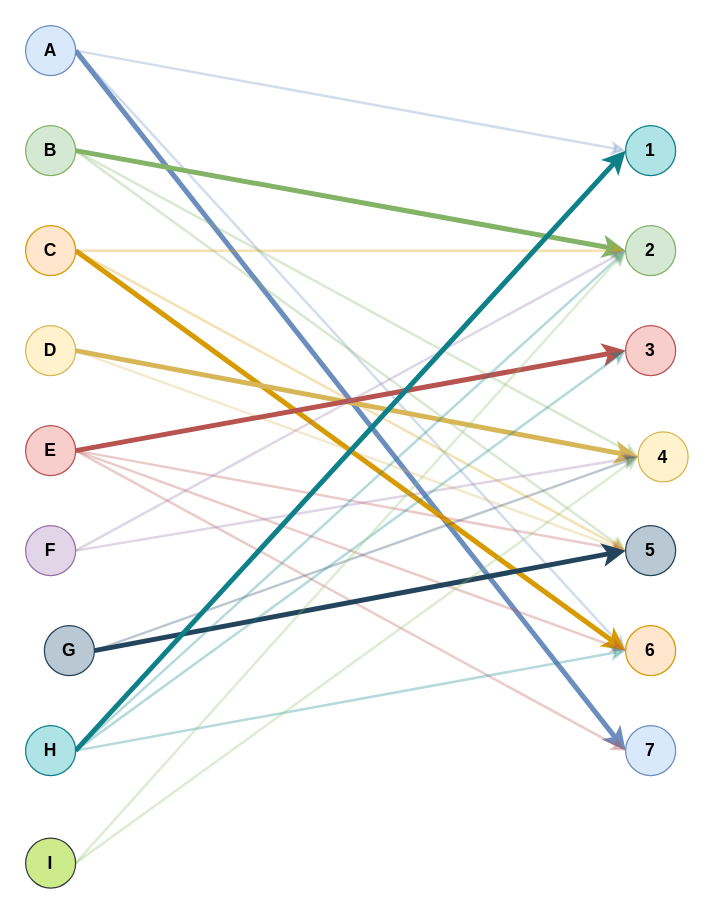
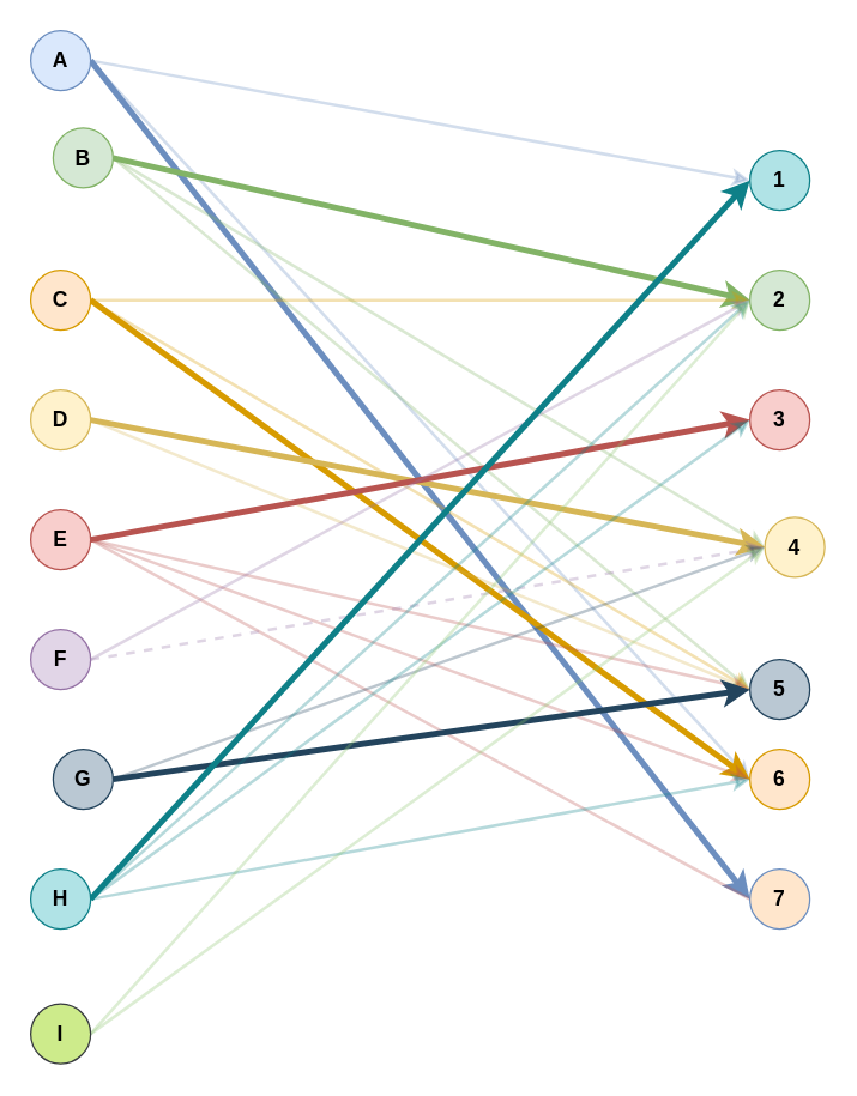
- <mxCell id="9" value="&lt;b style=&quot;white-space: normal&quot;&gt;&lt;font style=&quot;font-size: 14px&quot;&gt;B&lt;/font&gt;&lt;/b&gt;" style="ellipse;whiteSpace=wrap;html=1;aspect=fixed;fillColor=#d5e8d4;strokeColor=#82b366;" vertex="1" parent="1"><mxGeometry x="20" y="100" width="40" height="40" as="geometry" /></mxCell>
+ <mxCell id="9" value="&lt;b style=&quot;white-space: normal&quot;&gt;&lt;font style=&quot;font-size: 14px&quot;&gt;B&lt;/font&gt;&lt;/b&gt;" style="ellipse;whiteSpace=wrap;html=1;aspect=fixed;fillColor=#d5e8d4;strokeColor=#82b366;" vertex="1" parent="1"><mxGeometry x="35" y="85" width="40" height="40" as="geometry" /></mxCell>
- <mxCell id="23" style="edgeStyle=none;rounded=0;orthogonalLoop=1;jettySize=auto;html=1;exitX=1;exitY=0.5;exitDx=0;exitDy=0;entryX=0;entryY=0.5;entryDx=0;entryDy=0;opacity=30;fillColor=#e1d5e7;strokeColor=#9673a6;strokeWidth=2;" edge="1" parent="1" source="24" target="39"><mxGeometry relative="1" as="geometry" /></mxCell>
+ <mxCell id="23" style="edgeStyle=none;rounded=0;orthogonalLoop=1;jettySize=auto;html=1;exitX=1;exitY=0.5;exitDx=0;exitDy=0;entryX=0;entryY=0.5;entryDx=0;entryDy=0;opacity=30;fillColor=#e1d5e7;strokeColor=#9673a6;strokeWidth=2;dashed=1;" edge="1" parent="1" source="24" target="39"><mxGeometry relative="1" as="geometry" /></mxCell>
- <mxCell id="40" value="&lt;b style=&quot;white-space: normal&quot;&gt;&lt;font style=&quot;font-size: 14px&quot;&gt;5&lt;/font&gt;&lt;/b&gt;" style="ellipse;whiteSpace=wrap;html=1;aspect=fixed;fillColor=#bac8d3;strokeColor=#23445d;" vertex="1" parent="1"><mxGeometry x="500" y="420" width="40" height="40" as="geometry" /></mxCell>
+ <mxCell id="40" value="&lt;b style=&quot;white-space: normal&quot;&gt;&lt;font style=&quot;font-size: 14px&quot;&gt;5&lt;/font&gt;&lt;/b&gt;" style="ellipse;whiteSpace=wrap;html=1;aspect=fixed;fillColor=#bac8d3;strokeColor=#23445d;" vertex="1" parent="1"><mxGeometry x="500" y="440" width="40" height="40" as="geometry" /></mxCell>
- <mxCell id="20" style="edgeStyle=none;rounded=0;orthogonalLoop=1;jettySize=auto;html=1;exitX=1;exitY=0.5;exitDx=0;exitDy=0;entryX=0;entryY=0.5;entryDx=0;entryDy=0;opacity=30;fillColor=#f8cecc;strokeColor=#b85450;strokeWidth=2;" edge="1" parent="1" source="21" target="42"><mxGeometry relative="1" as="geometry" /></mxCell>
+ <mxCell id="20" style="edgeStyle=none;rounded=0;orthogonalLoop=1;jettySize=auto;html=1;exitX=1;exitY=0.5;exitDx=0;exitDy=0;entryX=0;entryY=0.5;entryDx=0;entryDy=0;opacity=30;fillColor=#f8cecc;strokeColor=#b85450;strokeWidth=2;endArrow=none;" edge="1" parent="1" source="21" target="42"><mxGeometry relative="1" as="geometry" /></mxCell>
- <mxCell id="42" value="&lt;span style=&quot;font-size: 14px&quot;&gt;&lt;b&gt;7&lt;/b&gt;&lt;/span&gt;" style="ellipse;whiteSpace=wrap;html=1;aspect=fixed;fillColor=#dae8fc;strokeColor=#6c8ebf;" vertex="1" parent="1"><mxGeometry x="500" y="580" width="40" height="40" as="geometry" /></mxCell>
+ <mxCell id="42" value="&lt;span style=&quot;font-size: 14px&quot;&gt;&lt;b&gt;7&lt;/b&gt;&lt;/span&gt;" style="ellipse;whiteSpace=wrap;html=1;aspect=fixed;fillColor=#ffe6cc;strokeColor=#6c8ebf;" vertex="1" parent="1"><mxGeometry x="500" y="580" width="40" height="40" as="geometry" /></mxCell>
